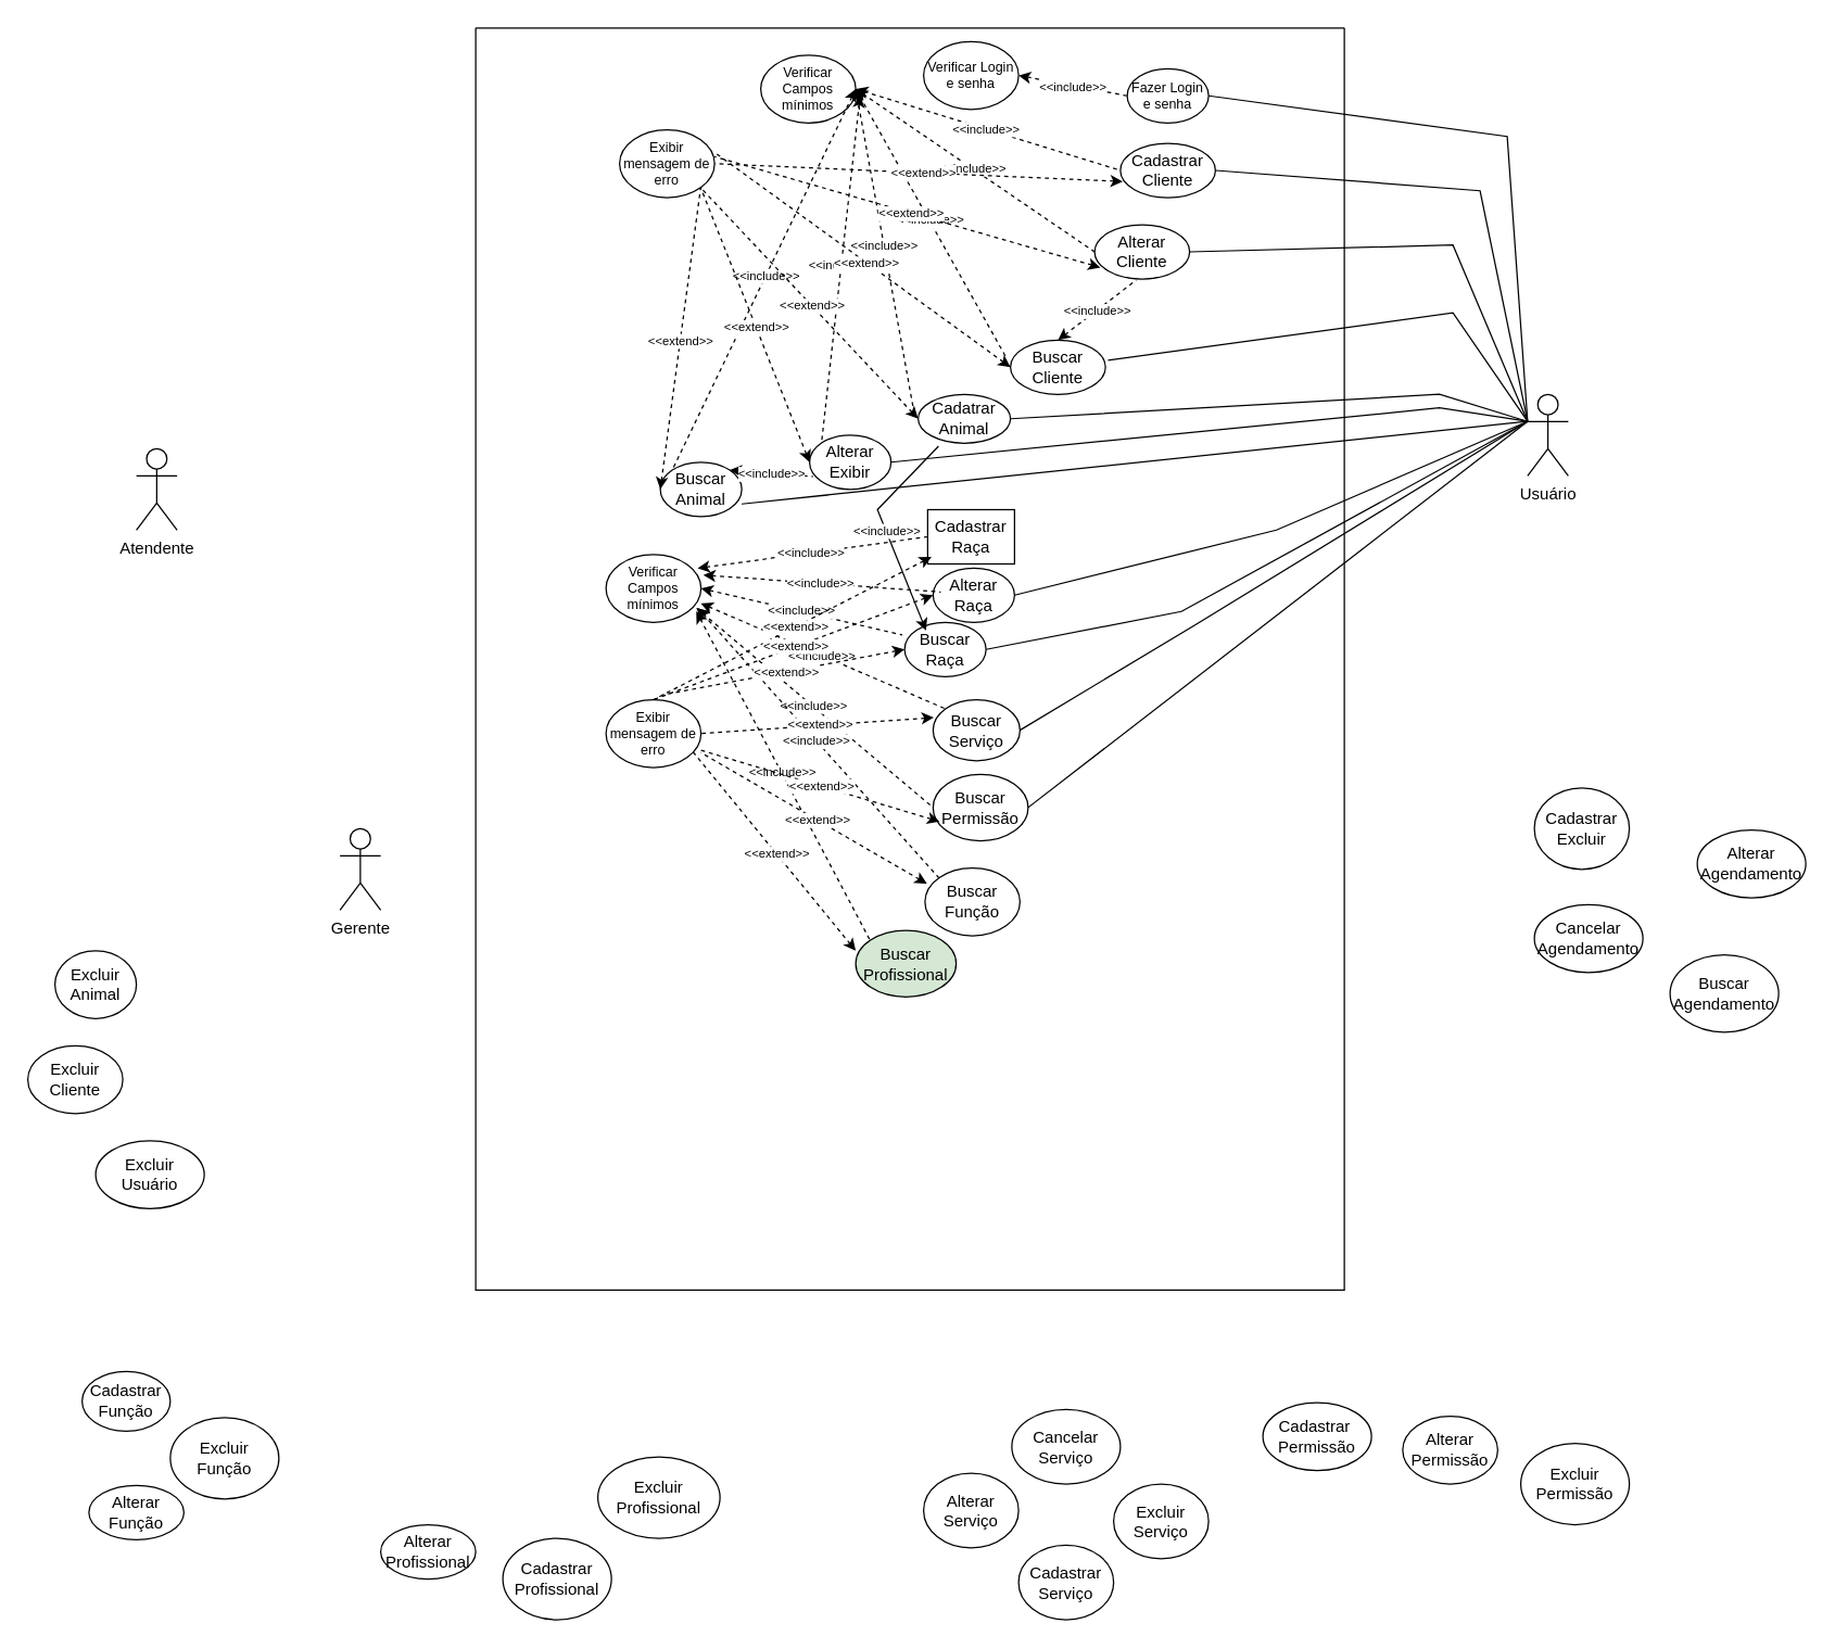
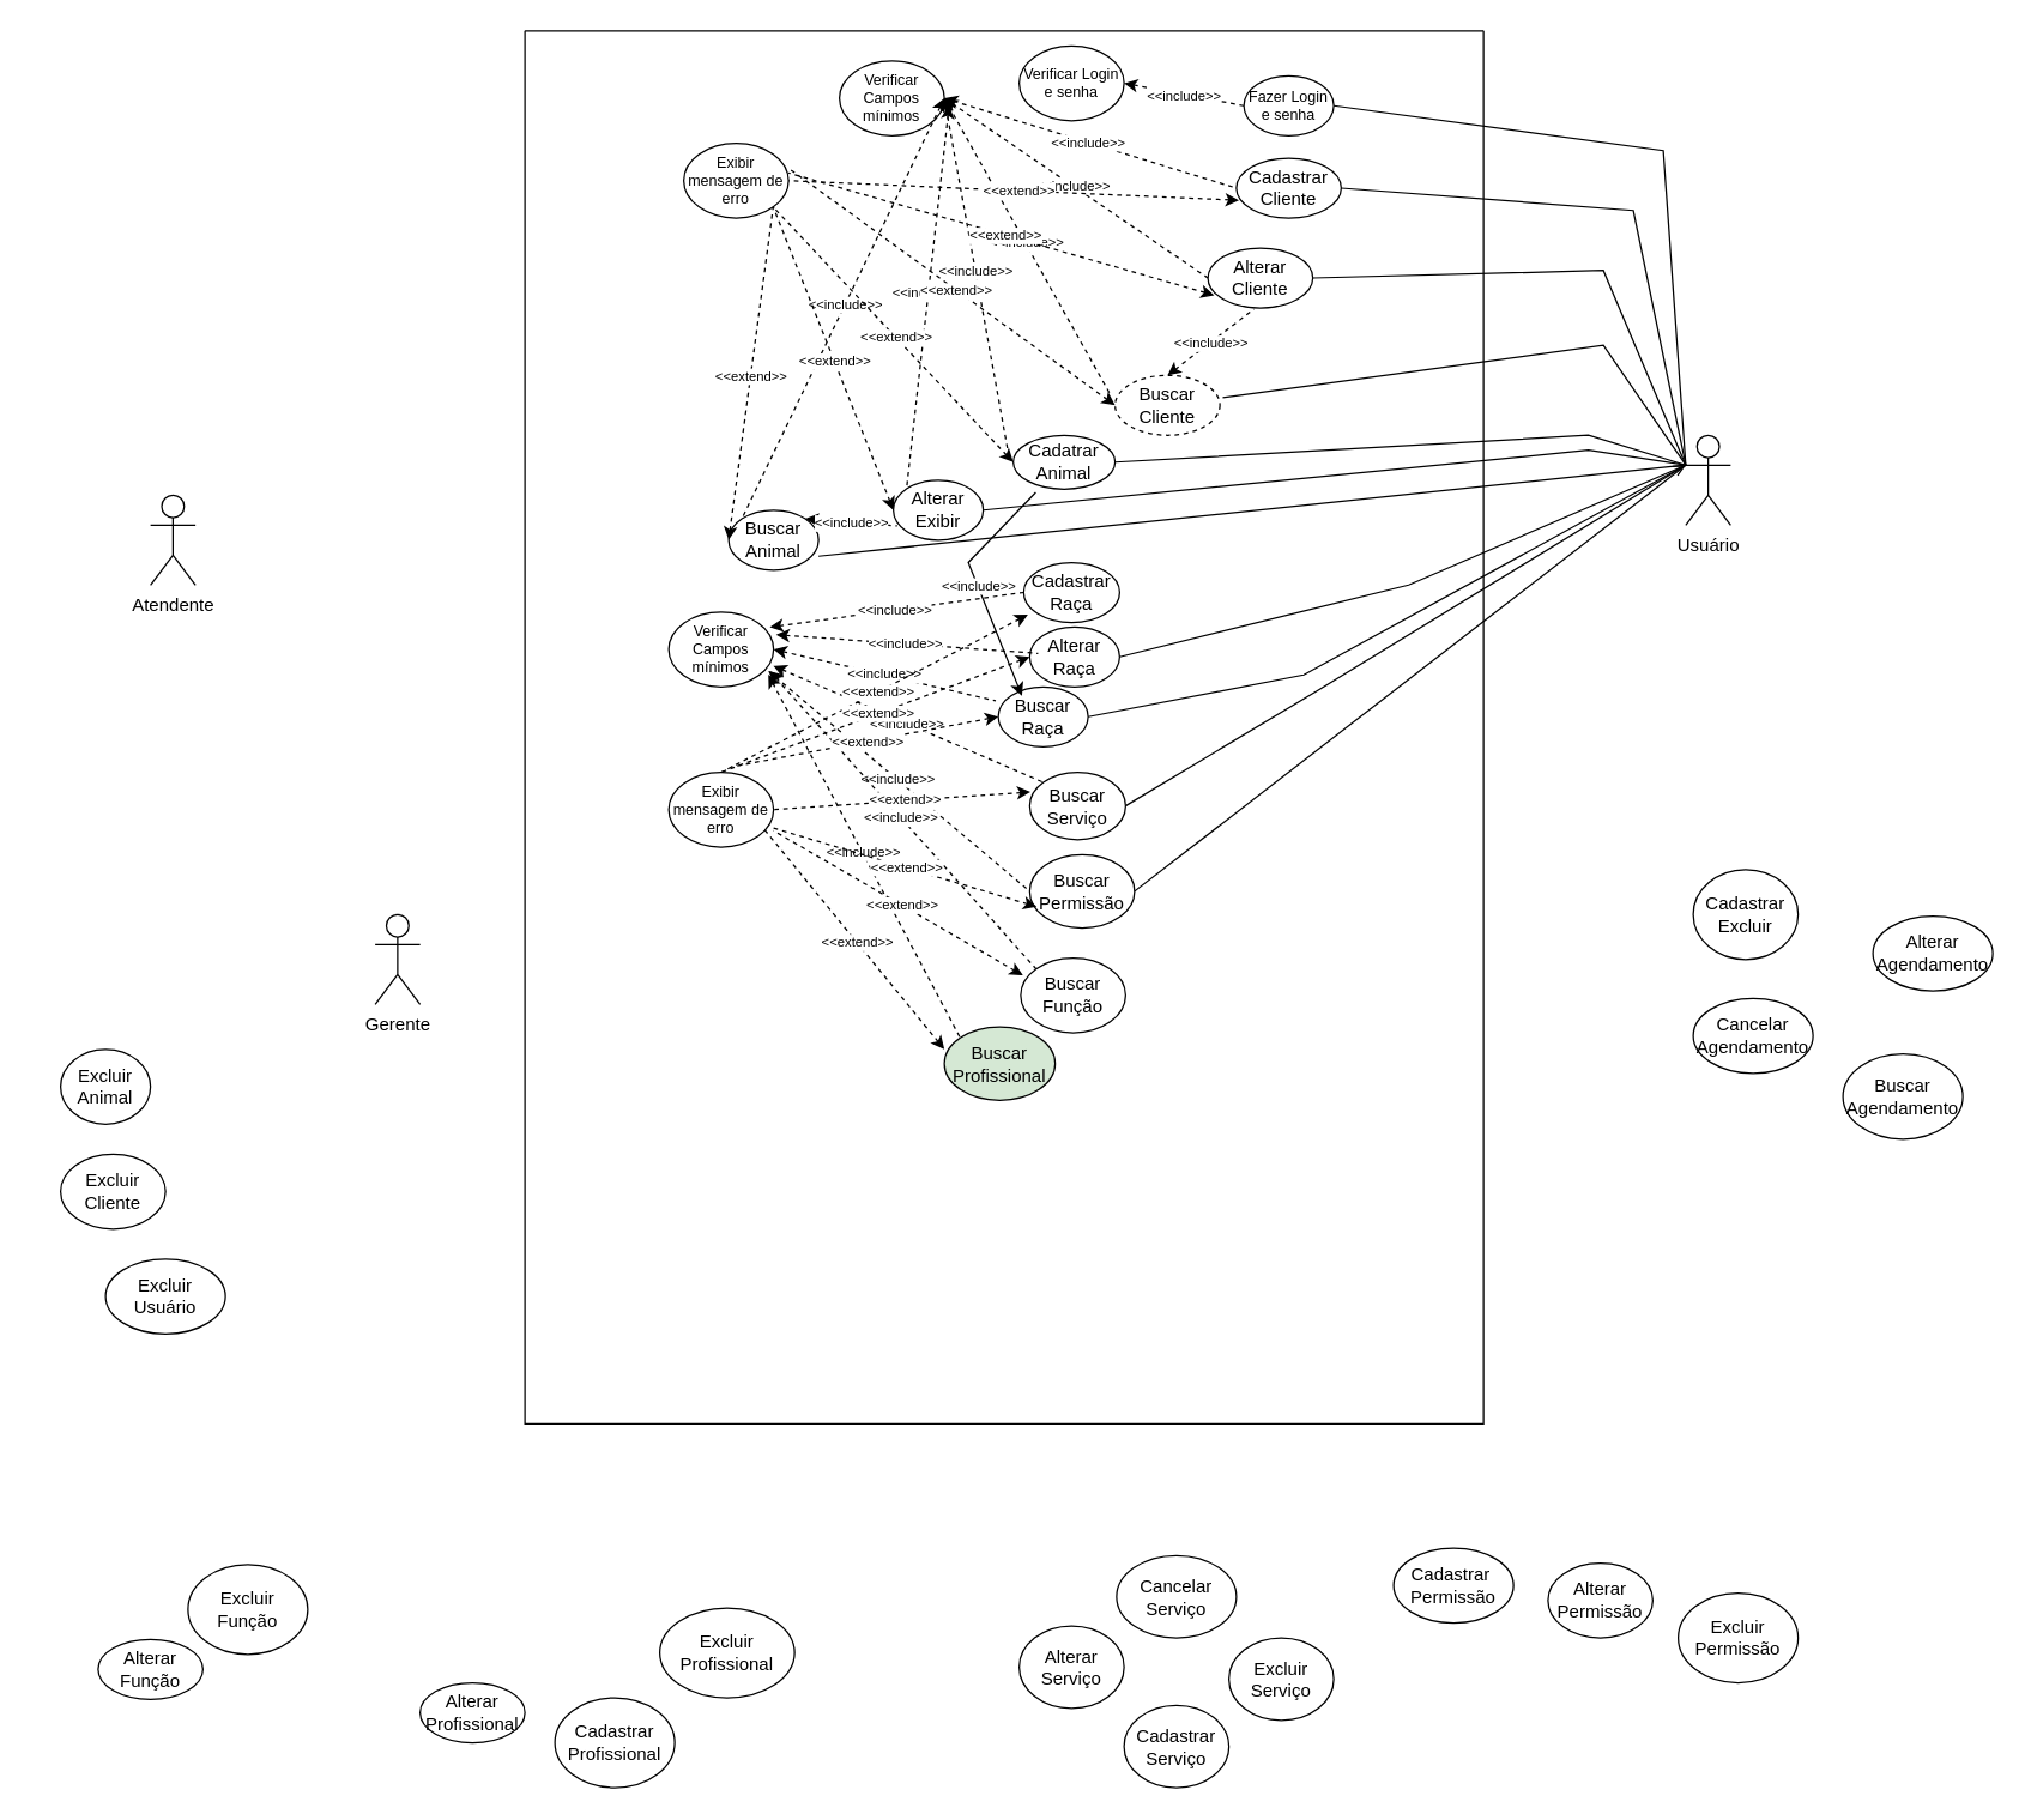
- <mxCell id="29" value="Buscar Cliente" style="ellipse;whiteSpace=wrap;html=1;" parent="25" vertex="1"><mxGeometry x="394" y="230" width="70" height="40" as="geometry" /></mxCell>
+ <mxCell id="29" value="Buscar Cliente" style="ellipse;whiteSpace=wrap;html=1;dashed=1;" parent="25" vertex="1"><mxGeometry x="394" y="230" width="70" height="40" as="geometry" /></mxCell>
- <mxCell id="112" value="" style="endArrow=none;html=1;rounded=0;entryX=0;entryY=0.333;entryDx=0;entryDy=0;entryPerimeter=0;exitX=1;exitY=0.5;exitDx=0;exitDy=0;" edge="1" parent="1" source="71" target="2"><mxGeometry width="50" height="50" relative="1" as="geometry"><mxPoint x="810" y="480" as="sourcePoint" /><mxPoint x="1155" y="340" as="targetPoint" /><Array as="points"><mxPoint x="870" y="450" /></Array></mxGeometry></mxCell>
+ <mxCell id="112" value="" style="endArrow=open;html=1;rounded=0;entryX=0;entryY=0.333;entryDx=0;entryDy=0;entryPerimeter=0;exitX=1;exitY=0.5;exitDx=0;exitDy=0;" edge="1" parent="1" source="71" target="2"><mxGeometry width="50" height="50" relative="1" as="geometry"><mxPoint x="810" y="480" as="sourcePoint" /><mxPoint x="1155" y="340" as="targetPoint" /><Array as="points"><mxPoint x="870" y="450" /></Array></mxGeometry></mxCell>
- <mxCell id="69" value="Cadastrar Raça" style="whiteSpace=wrap;html=1;rounded=0;" parent="25" vertex="1"><mxGeometry x="333" y="355" width="64" height="40" as="geometry" /></mxCell>
+ <mxCell id="69" value="Cadastrar Raça" style="ellipse;whiteSpace=wrap;html=1;" parent="25" vertex="1"><mxGeometry x="333" y="355" width="64" height="40" as="geometry" /></mxCell>
- <mxCell id="5" value="Excluir Cliente" style="ellipse;whiteSpace=wrap;html=1;" parent="1" vertex="1"><mxGeometry x="20" y="770" width="70" height="50" as="geometry" /></mxCell>
+ <mxCell id="5" value="Excluir Cliente" style="ellipse;whiteSpace=wrap;html=1;" parent="1" vertex="1"><mxGeometry x="40" y="770" width="70" height="50" as="geometry" /></mxCell>
- <mxCell id="14" value="Cadastrar Função" style="ellipse;whiteSpace=wrap;html=1;" parent="1" vertex="1"><mxGeometry y="1010" width="65" height="44" as="geometry" x="60" /></mxCell>
